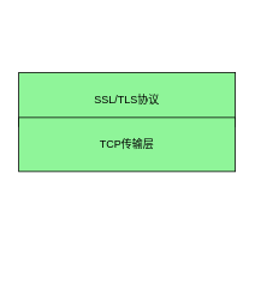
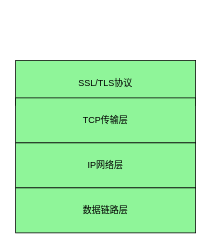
+ <mxCell id="5" value="IP网络层" style="rounded=0;whiteSpace=wrap;html=1;fillColor=#8ff599;" parent="2" vertex="1"><mxGeometry y="170.0" width="240.0" height="60.0" as="geometry" /></mxCell>
+ <mxCell id="6" value="数据链路层" style="rounded=0;whiteSpace=wrap;html=1;fillColor=#8ff599;" parent="2" vertex="1"><mxGeometry y="230.0" width="240.0" height="60.0" as="geometry" /></mxCell>
